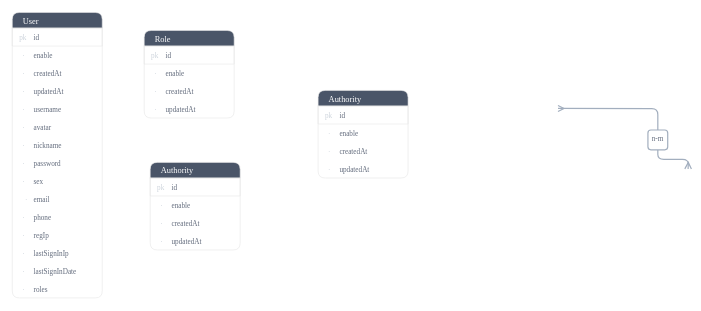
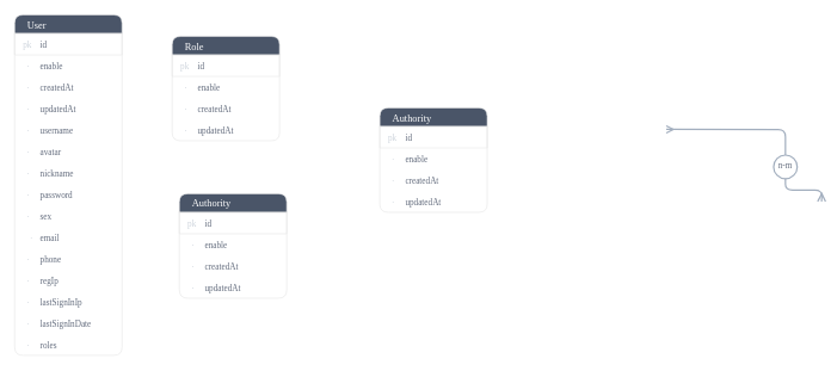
- <mxCell id="34" value="n-m" style="whiteSpace=wrap;html=1;aspect=fixed;shadow=0;sketch=0;fontFamily=Comic Sans MS;align=center;spacingTop=-5;strokeColor=#a2aebe;fontColor=#626B7C;strokeWidth=2;rounded=1;" parent="1" vertex="1"><mxGeometry x="1080" y="216" width="33" height="33" as="geometry" /></mxCell>
+ <mxCell id="34" value="n-m" style="ellipse;whiteSpace=wrap;html=1;aspect=fixed;rounded=1;shadow=0;sketch=0;fontFamily=Comic Sans MS;align=center;spacingTop=-5;strokeColor=#a2aebe;fontColor=#626B7C;strokeWidth=2;" parent="1" vertex="1"><mxGeometry x="1080" y="216" width="33" height="33" as="geometry" /></mxCell>
